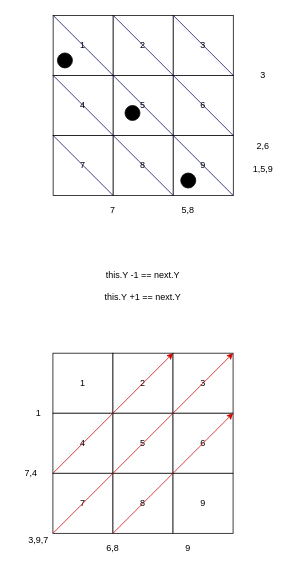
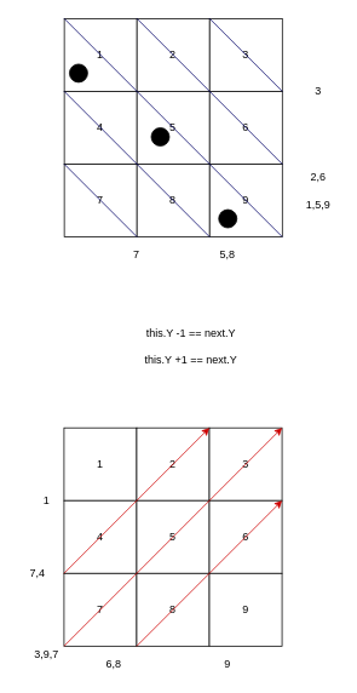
- <mxCell id="37" value="this.Y -1 == next.Y&lt;br&gt;&lt;br&gt;this.Y +1 == next.Y&lt;br&gt;" style="text;html=1;strokeColor=none;fillColor=none;align=center;verticalAlign=middle;whiteSpace=wrap;rounded=0;" parent="1" vertex="1"><mxGeometry x="92.29" y="320" width="196" height="120" as="geometry" /></mxCell>
+ <mxCell id="37" value="this.Y -1 == next.Y&lt;br&gt;&lt;br&gt;this.Y +1 == next.Y&lt;br&gt;" style="text;html=1;strokeColor=none;fillColor=none;align=center;verticalAlign=middle;whiteSpace=wrap;rounded=0;" parent="1" vertex="1"><mxGeometry x="112.29" y="320" width="196" height="120" as="geometry" /></mxCell>
- <mxCell id="32" value="6,8" style="text;html=1;strokeColor=none;fillColor=none;align=center;verticalAlign=middle;whiteSpace=wrap;rounded=0;" parent="1" vertex="1"><mxGeometry x="130" y="720" width="40" height="20" as="geometry" /></mxCell>
+ <mxCell id="32" value="6,8" style="text;html=1;strokeColor=none;fillColor=none;align=center;verticalAlign=middle;whiteSpace=wrap;rounded=0;" parent="1" vertex="1"><mxGeometry x="105" y="720" width="40" height="20" as="geometry" /></mxCell>
